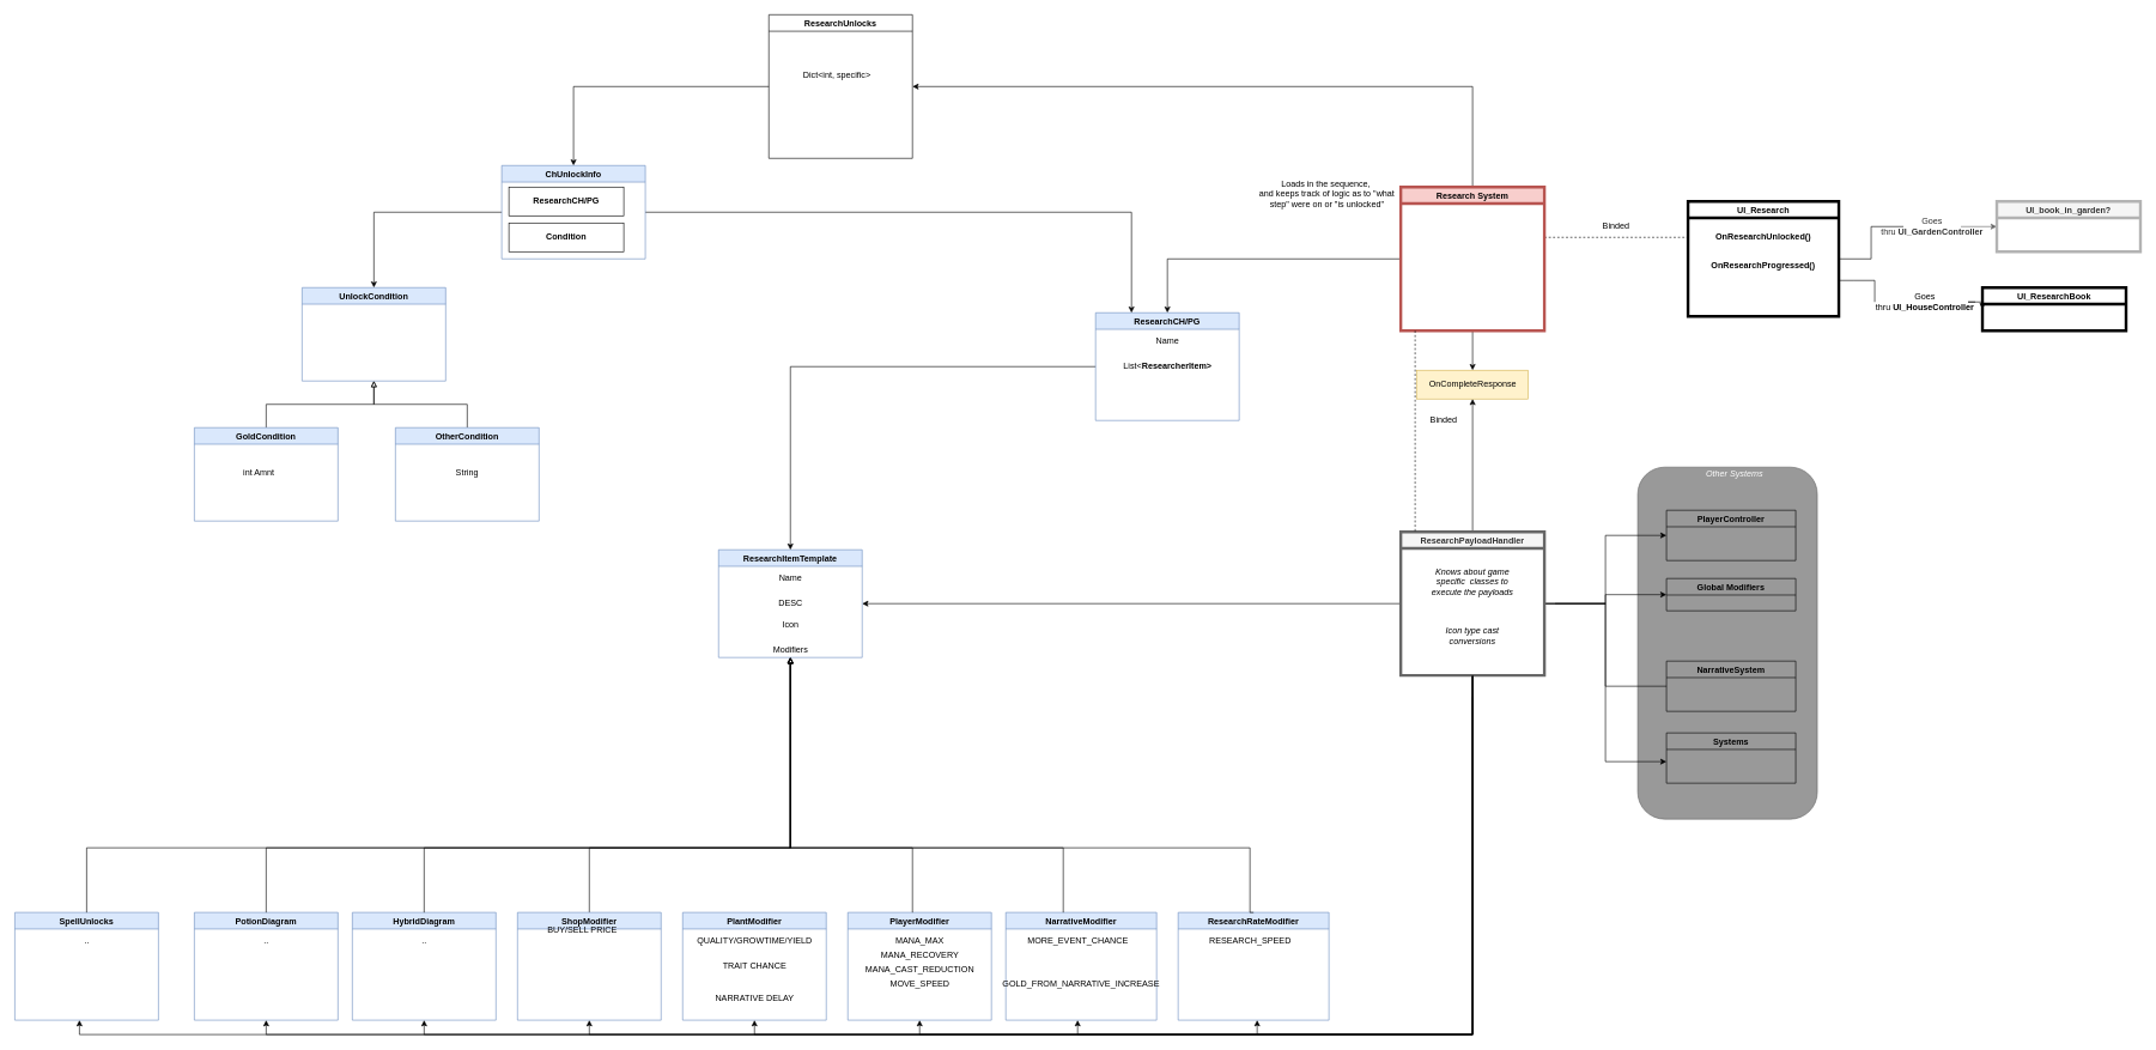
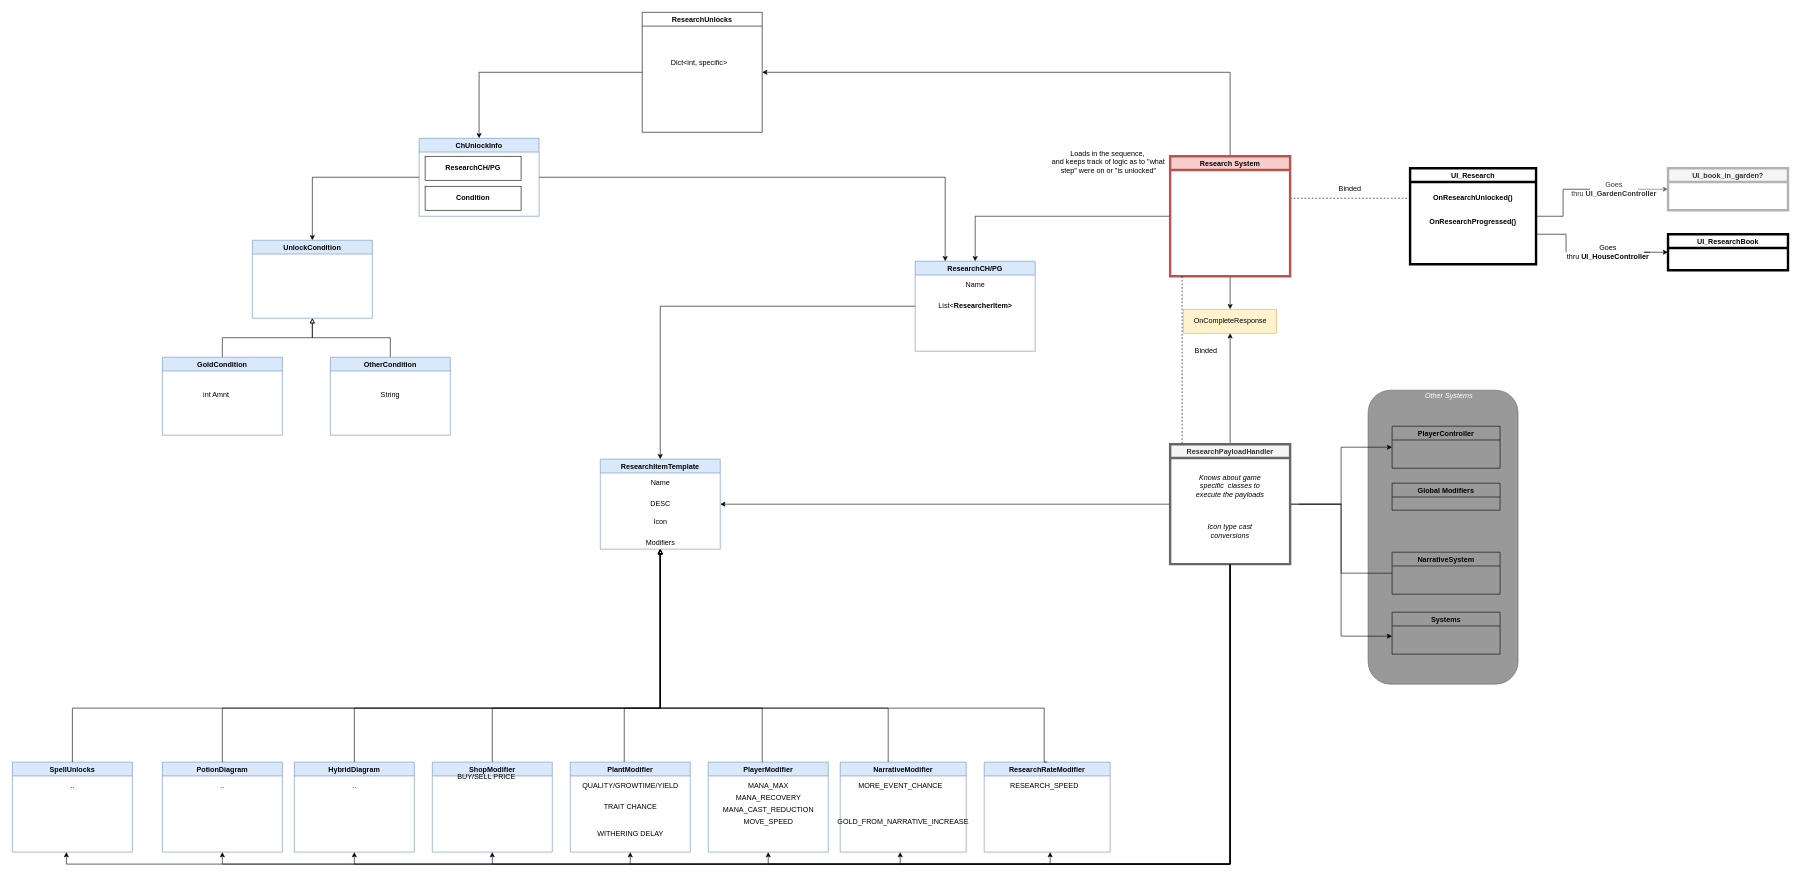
- <mxCell id="13" value="UI_ResearchBook" style="swimlane;strokeWidth=4;" parent="1" vertex="1"><mxGeometry x="2760" y="400" width="200" height="60" as="geometry" /></mxCell>
+ <mxCell id="13" value="UI_ResearchBook" style="swimlane;strokeWidth=4;" parent="1" vertex="1"><mxGeometry x="2780" y="390" width="200" height="60" as="geometry" /></mxCell>
- <mxCell id="46" style="edgeStyle=orthogonalEdgeStyle;rounded=0;orthogonalLoop=1;jettySize=auto;html=1;" parent="1" source="49" target="55" edge="1"><mxGeometry relative="1" as="geometry" /></mxCell>
+ <mxCell id="25" style="edgeStyle=orthogonalEdgeStyle;rounded=0;orthogonalLoop=1;jettySize=auto;html=1;endArrow=block;endFill=0;" parent="1" source="26" target="59" edge="1"><mxGeometry relative="1" as="geometry"><mxPoint x="1100" y="1110" as="targetPoint" /><Array as="points"><mxPoint x="1040" y="1180" /><mxPoint x="1100" y="1180" /></Array></mxGeometry></mxCell>
- <mxCell id="29" value="NARRATIVE DELAY" style="text;html=1;strokeColor=none;fillColor=none;align=center;verticalAlign=middle;whiteSpace=wrap;rounded=0;fontColor=default;" parent="26" vertex="1"><mxGeometry x="22.5" y="110" width="155" height="20" as="geometry" /></mxCell>
+ <mxCell id="29" value="WITHERING DELAY" style="text;html=1;strokeColor=none;fillColor=none;align=center;verticalAlign=middle;whiteSpace=wrap;rounded=0;fontColor=default;" parent="26" vertex="1"><mxGeometry x="22.5" y="110" width="155" height="20" as="geometry" /></mxCell>
